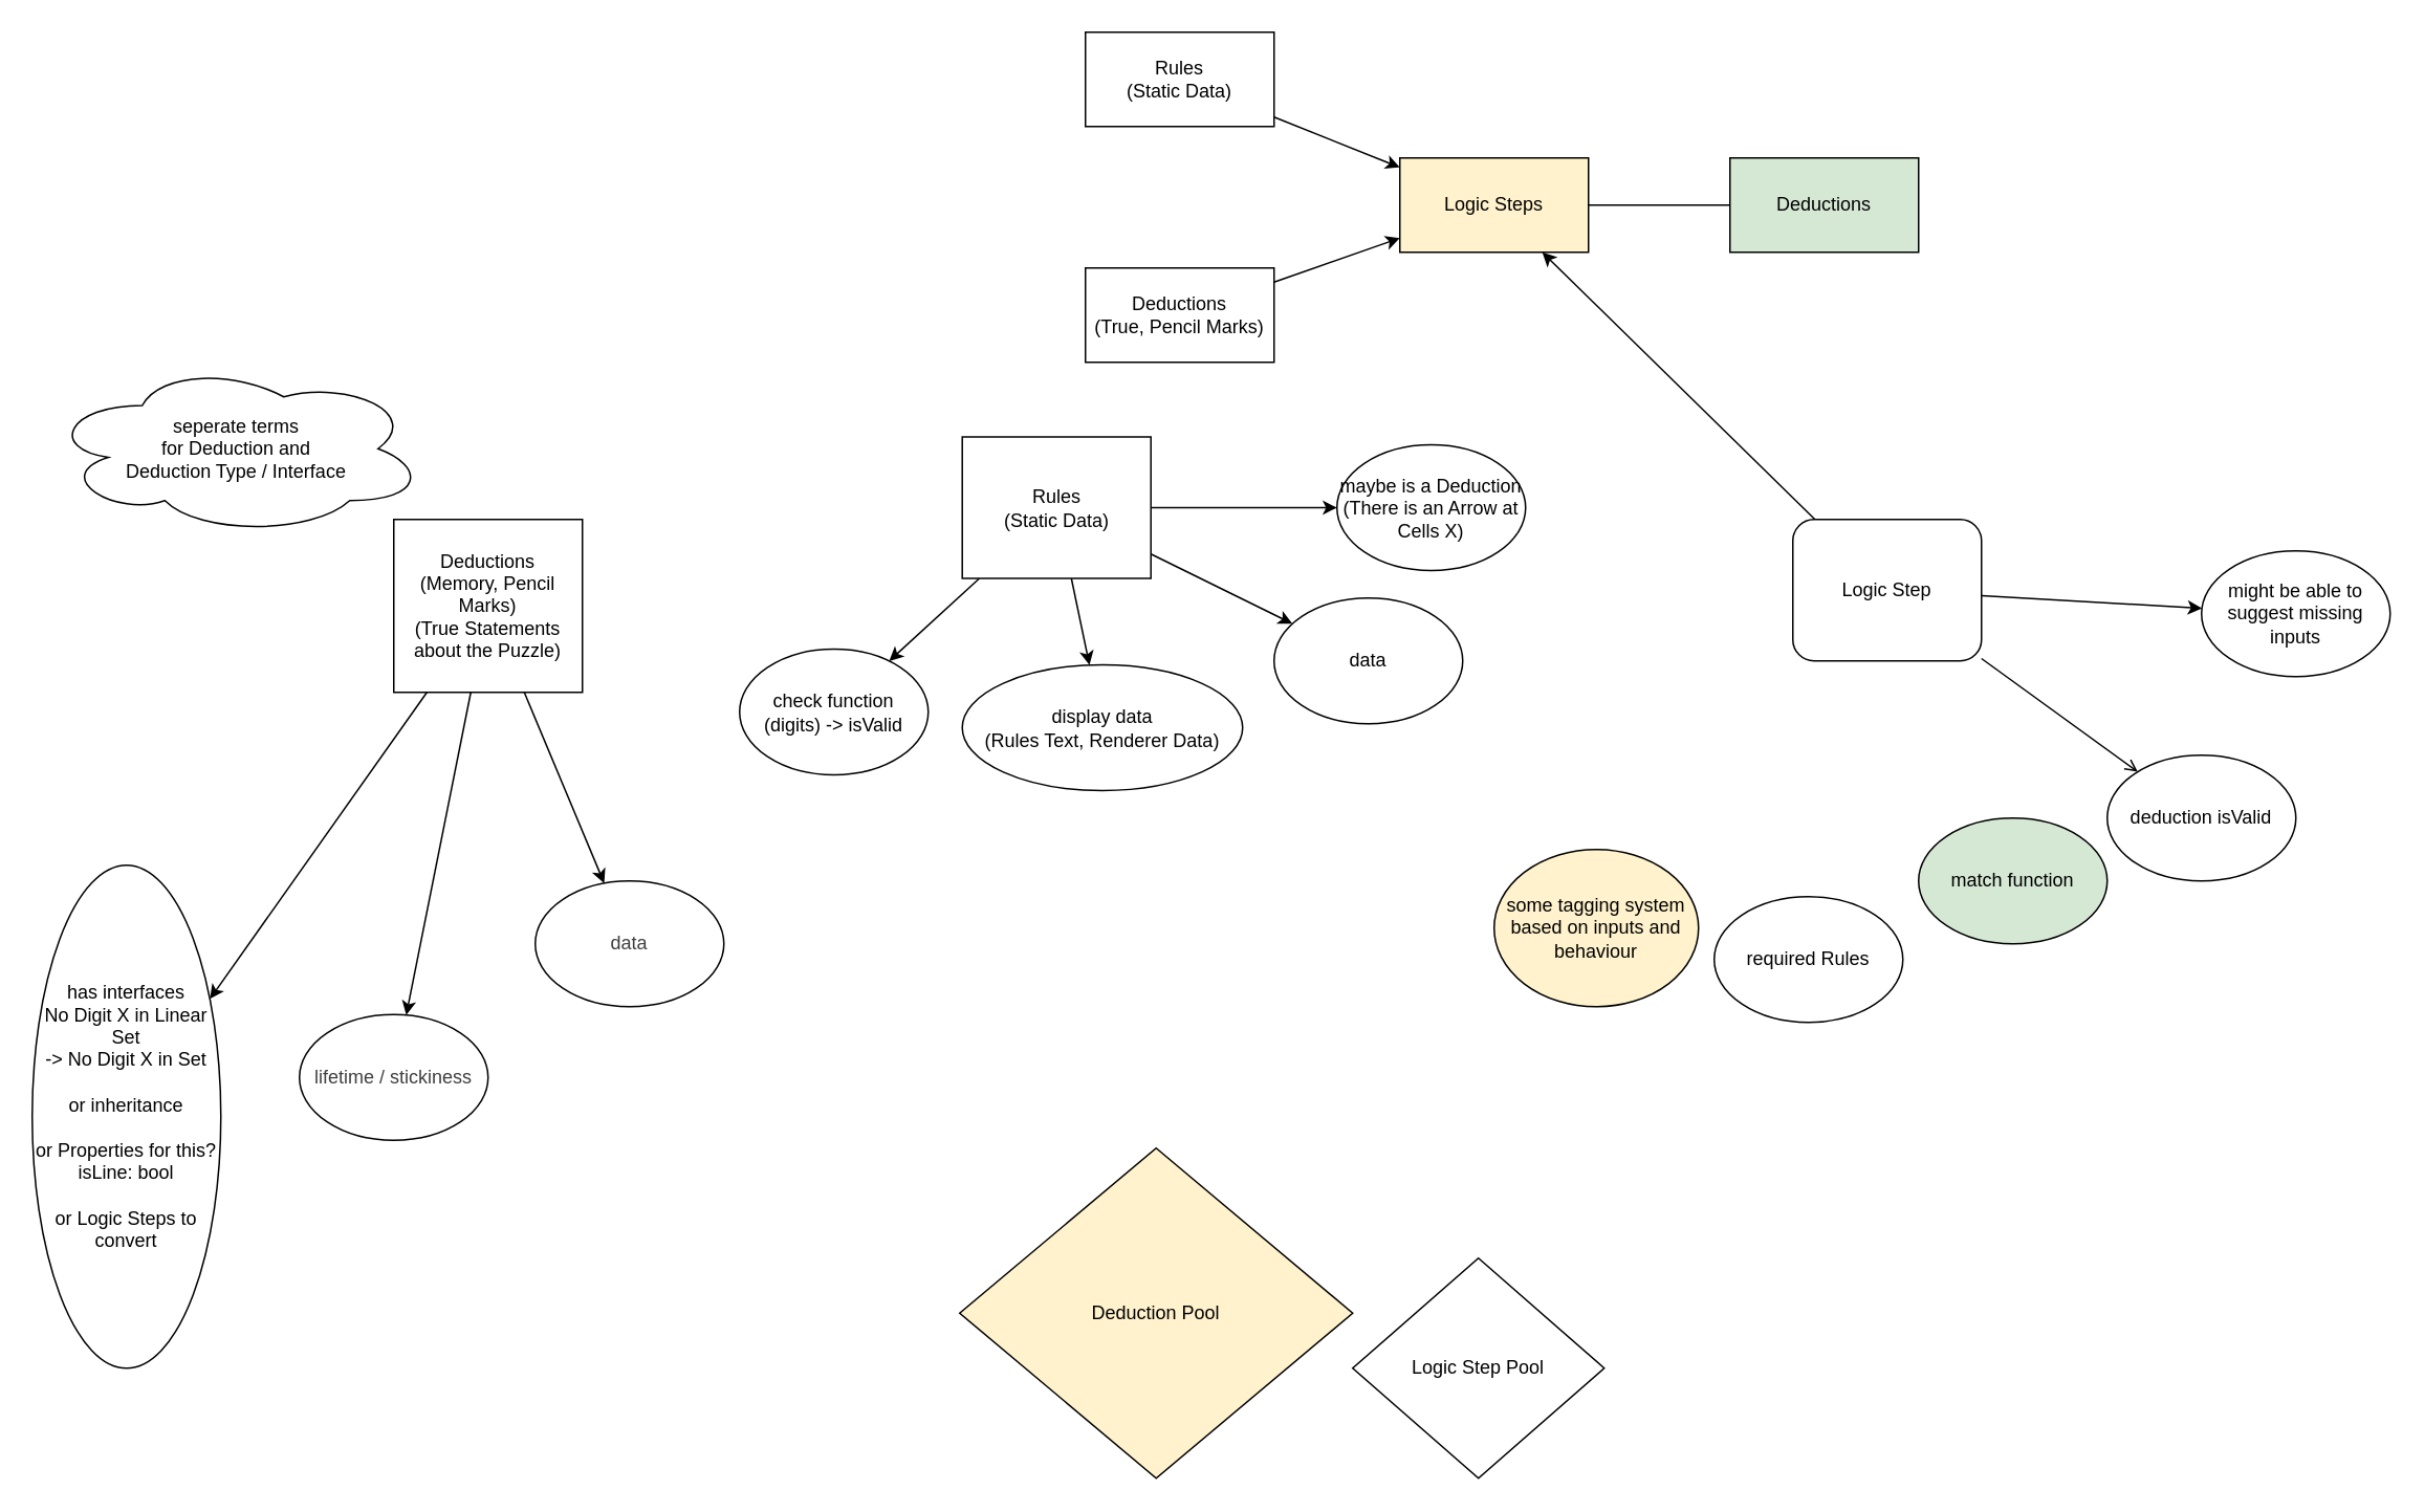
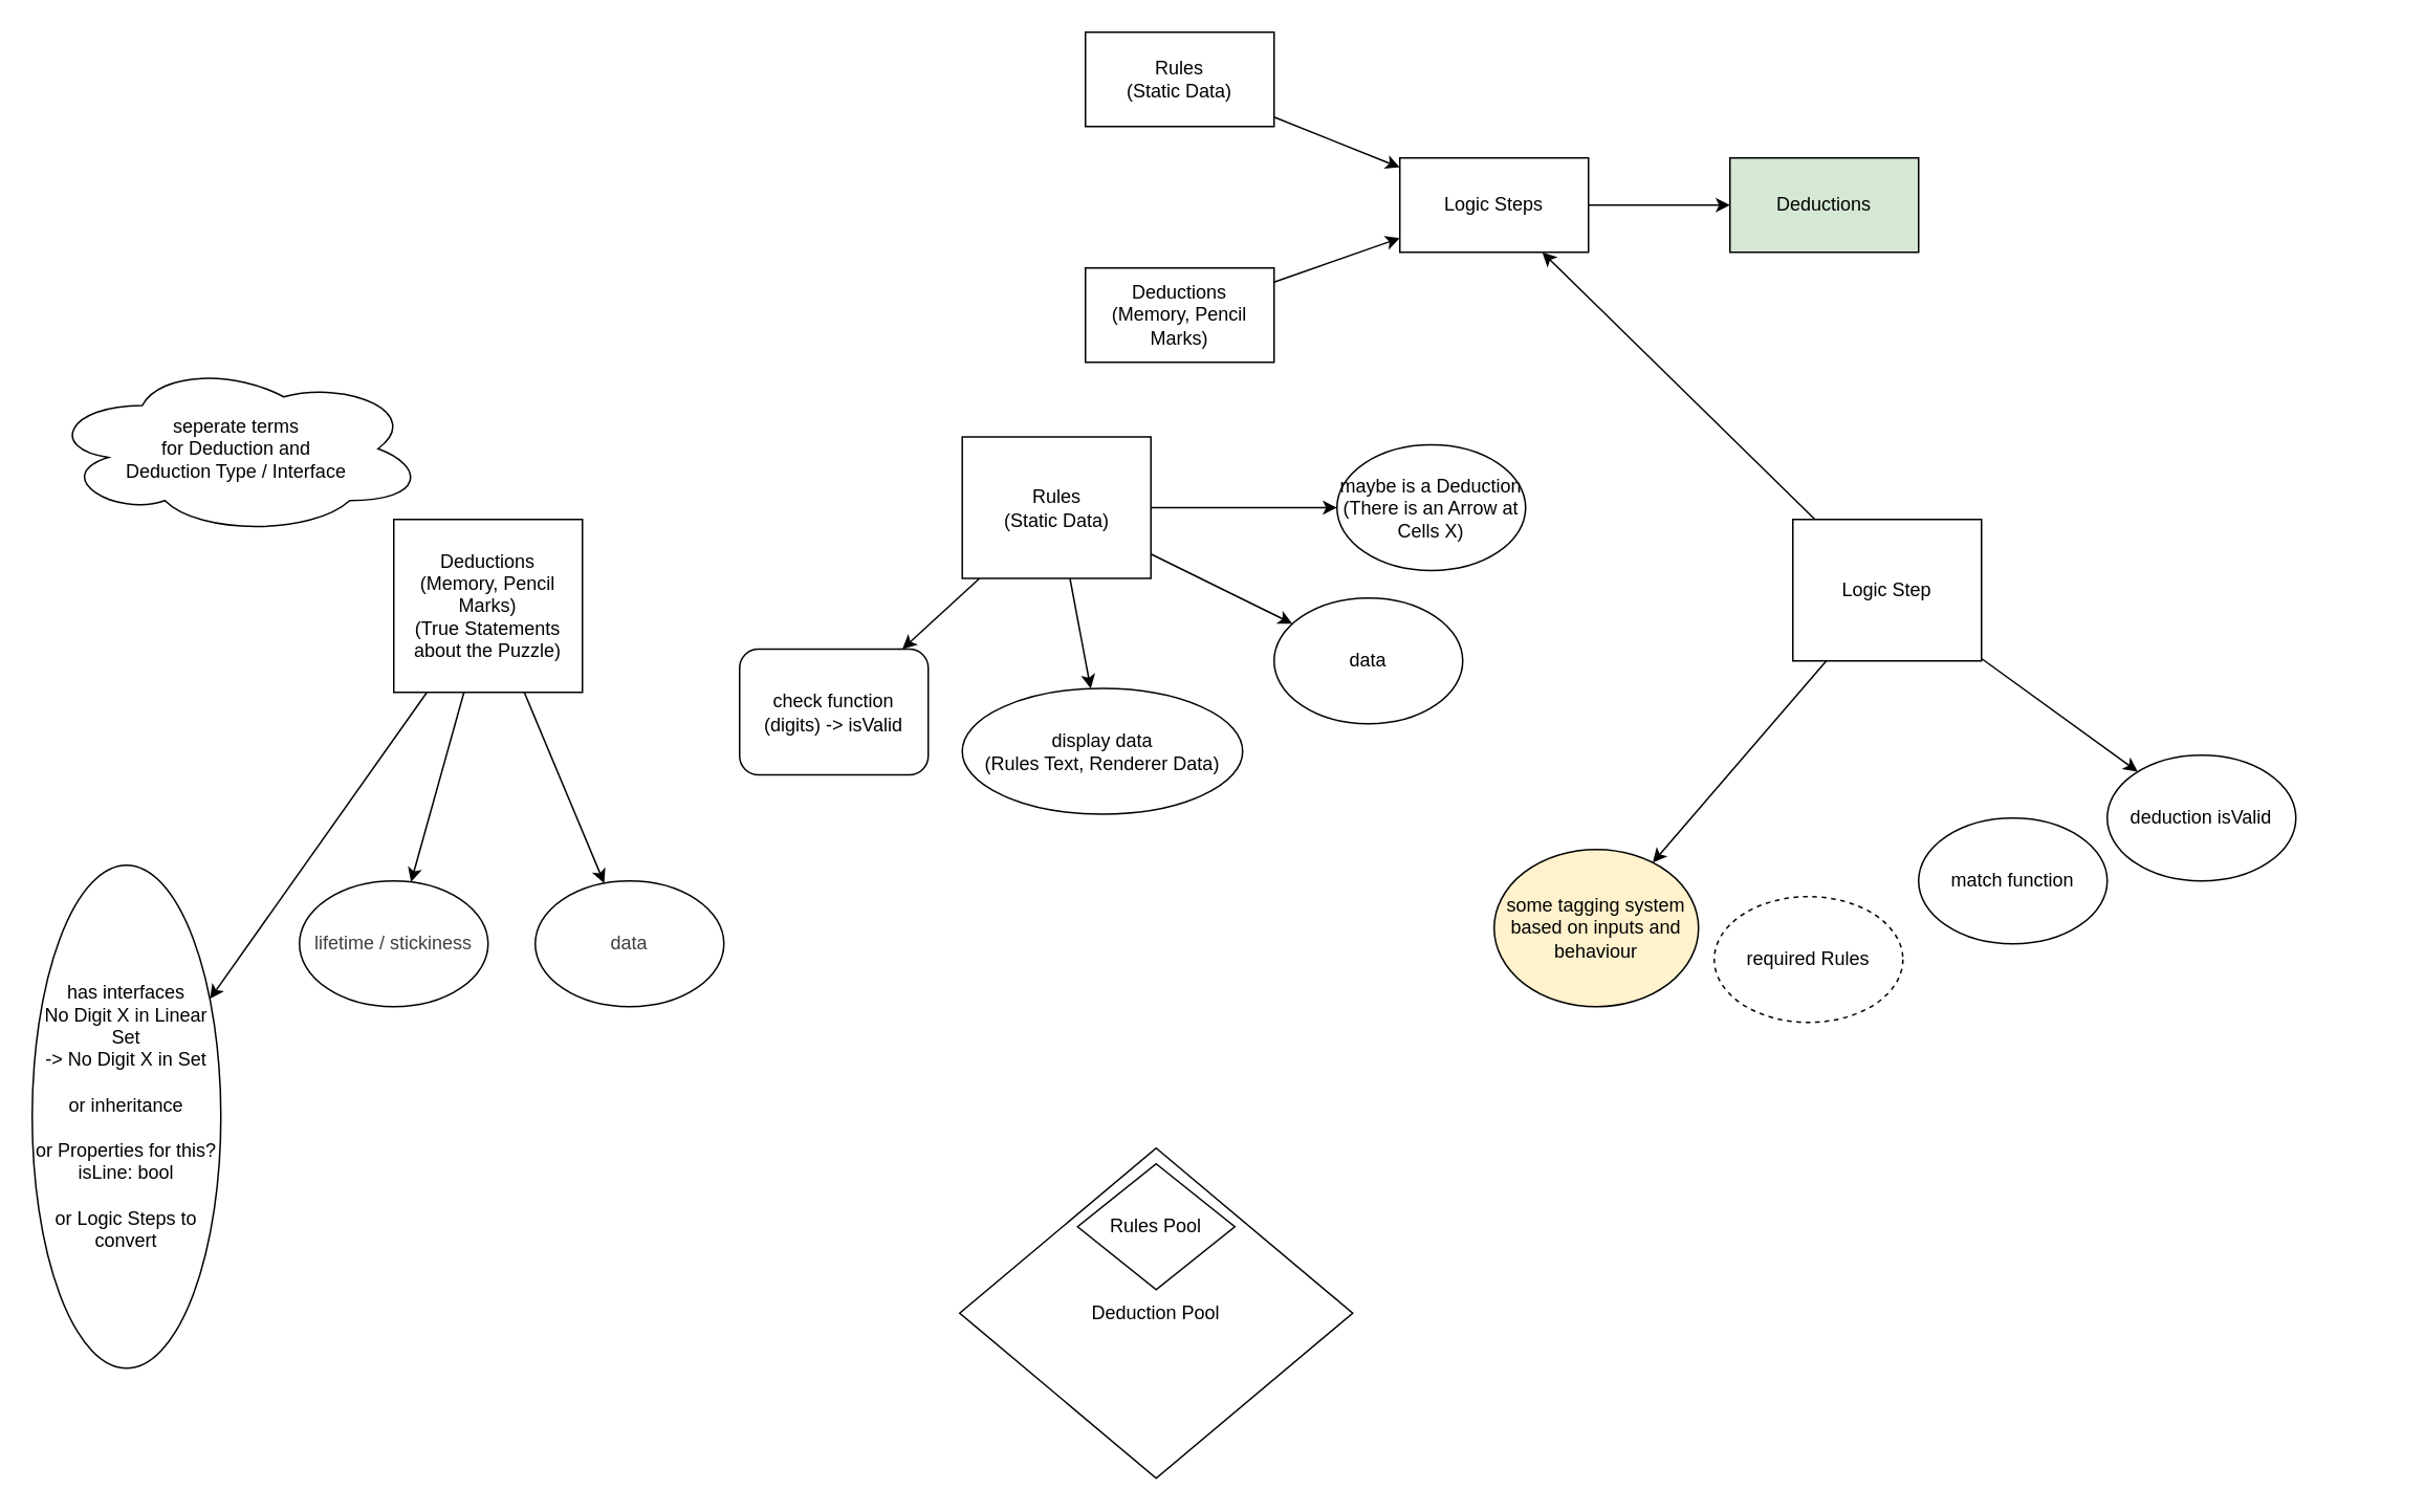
- <mxCell id="7" value="Logic Steps" style="rounded=0;whiteSpace=wrap;html=1;fillColor=#fff2cc;" vertex="1" parent="1"><mxGeometry x="890" y="100" width="120" height="60" as="geometry" /></mxCell>
+ <mxCell id="7" value="Logic Steps" style="rounded=0;whiteSpace=wrap;html=1;" vertex="1" parent="1"><mxGeometry x="890" y="100" width="120" height="60" as="geometry" /></mxCell>
- <mxCell id="6" style="edgeStyle=none;html=1;endArrow=none;" edge="1" parent="1" source="7" target="8"><mxGeometry relative="1" as="geometry"><mxPoint x="1100" y="130" as="targetPoint" /></mxGeometry></mxCell>
+ <mxCell id="6" style="edgeStyle=none;html=1;" edge="1" parent="1" source="7" target="8"><mxGeometry relative="1" as="geometry"><mxPoint x="1100" y="130" as="targetPoint" /></mxGeometry></mxCell>
- <mxCell id="5" value="Deductions&lt;div&gt;(True, Pencil Marks)&lt;/div&gt;" style="rounded=0;whiteSpace=wrap;html=1;" vertex="1" parent="1"><mxGeometry x="690" y="170" width="120" height="60" as="geometry" /></mxCell>
+ <mxCell id="5" value="Deductions&lt;div&gt;(Memory, Pencil Marks)&lt;/div&gt;" style="rounded=0;whiteSpace=wrap;html=1;" vertex="1" parent="1"><mxGeometry x="690" y="170" width="120" height="60" as="geometry" /></mxCell>
- <mxCell id="25" value="Logic Step" style="whiteSpace=wrap;html=1;rounded=1;" vertex="1" parent="1"><mxGeometry x="1140" y="330" width="120" height="90" as="geometry" /></mxCell>
+ <mxCell id="25" value="Logic Step" style="rounded=0;whiteSpace=wrap;html=1;" vertex="1" parent="1"><mxGeometry x="1140" y="330" width="120" height="90" as="geometry" /></mxCell>
- <mxCell id="24" style="edgeStyle=none;html=1;" edge="1" parent="1" source="25" target="31"><mxGeometry relative="1" as="geometry" /></mxCell>
- <mxCell id="31" value="might be able to suggest missing inputs" style="ellipse;whiteSpace=wrap;html=1;" vertex="1" parent="1"><mxGeometry x="1400" y="350" width="120" height="80" as="geometry" /></mxCell>
- <mxCell id="18" value="check function&lt;div&gt;(digits) -&amp;gt; isValid&lt;/div&gt;" style="ellipse;whiteSpace=wrap;html=1;" vertex="1" parent="1"><mxGeometry x="470" y="412.5" width="120" height="80" as="geometry" /></mxCell>
+ <mxCell id="18" value="check function&lt;div&gt;(digits) -&amp;gt; isValid&lt;/div&gt;" style="whiteSpace=wrap;html=1;rounded=1;" vertex="1" parent="1"><mxGeometry x="470" y="412.5" width="120" height="80" as="geometry" /></mxCell>
- <mxCell id="33" value="display data&lt;div&gt;(Rules Text, Renderer Data)&lt;/div&gt;" style="ellipse;whiteSpace=wrap;html=1;" vertex="1" parent="1"><mxGeometry x="611.64" y="422.5" width="178.36" height="80" as="geometry" /></mxCell>
+ <mxCell id="33" value="display data&lt;div&gt;(Rules Text, Renderer Data)&lt;/div&gt;" style="ellipse;whiteSpace=wrap;html=1;" vertex="1" parent="1"><mxGeometry x="611.64" y="437.5" width="178.36" height="80" as="geometry" /></mxCell>
+ <mxCell id="23" style="edgeStyle=none;html=1;" edge="1" parent="1" source="25" target="29"><mxGeometry relative="1" as="geometry" /></mxCell>
- <mxCell id="22" style="edgeStyle=none;html=1;endArrow=open;" edge="1" parent="1" source="25" target="28"><mxGeometry relative="1" as="geometry" /></mxCell>
+ <mxCell id="22" style="edgeStyle=none;html=1;" edge="1" parent="1" source="25" target="28"><mxGeometry relative="1" as="geometry" /></mxCell>
- <mxCell id="27" value="match function" style="ellipse;whiteSpace=wrap;html=1;fillColor=#d5e8d4;" vertex="1" parent="1"><mxGeometry x="1220" y="520" width="120" height="80" as="geometry" /></mxCell>
+ <mxCell id="27" value="match function" style="ellipse;whiteSpace=wrap;html=1;" vertex="1" parent="1"><mxGeometry x="1220" y="520" width="120" height="80" as="geometry" /></mxCell>
- <mxCell id="26" value="required Rules" style="ellipse;whiteSpace=wrap;html=1;" vertex="1" parent="1"><mxGeometry x="1090" y="570" width="120" height="80" as="geometry" /></mxCell>
+ <mxCell id="26" value="required Rules" style="ellipse;whiteSpace=wrap;html=1;dashed=1;" vertex="1" parent="1"><mxGeometry x="1090" y="570" width="120" height="80" as="geometry" /></mxCell>
- <mxCell id="19" value="&lt;span style=&quot;color: rgb(63, 63, 63);&quot;&gt;lifetime / stickiness&lt;/span&gt;" style="ellipse;whiteSpace=wrap;html=1;" vertex="1" parent="1"><mxGeometry x="190" y="645" width="120" height="80" as="geometry" /></mxCell>
+ <mxCell id="19" value="&lt;span style=&quot;color: rgb(63, 63, 63);&quot;&gt;lifetime / stickiness&lt;/span&gt;" style="ellipse;whiteSpace=wrap;html=1;" vertex="1" parent="1"><mxGeometry x="190" y="560" width="120" height="80" as="geometry" /></mxCell>
+ <mxCell id="36" value="Rules Pool" style="rhombus;whiteSpace=wrap;html=1;" vertex="1" parent="1"><mxGeometry x="685" y="740" width="100" height="80" as="geometry" /></mxCell>
- <mxCell id="35" value="Deduction Pool" style="rhombus;whiteSpace=wrap;html=1;fillColor=#fff2cc;" vertex="1" parent="1"><mxGeometry x="610" y="730" width="250" height="210" as="geometry" /></mxCell>
+ <mxCell id="35" value="Deduction Pool" style="rhombus;whiteSpace=wrap;html=1;" vertex="1" parent="1"><mxGeometry x="610" y="730" width="250" height="210" as="geometry" /></mxCell>
- <mxCell id="37" value="Logic Step Pool" style="rhombus;whiteSpace=wrap;html=1;" vertex="1" parent="1"><mxGeometry x="860" y="800" width="160" height="140" as="geometry" /></mxCell>
